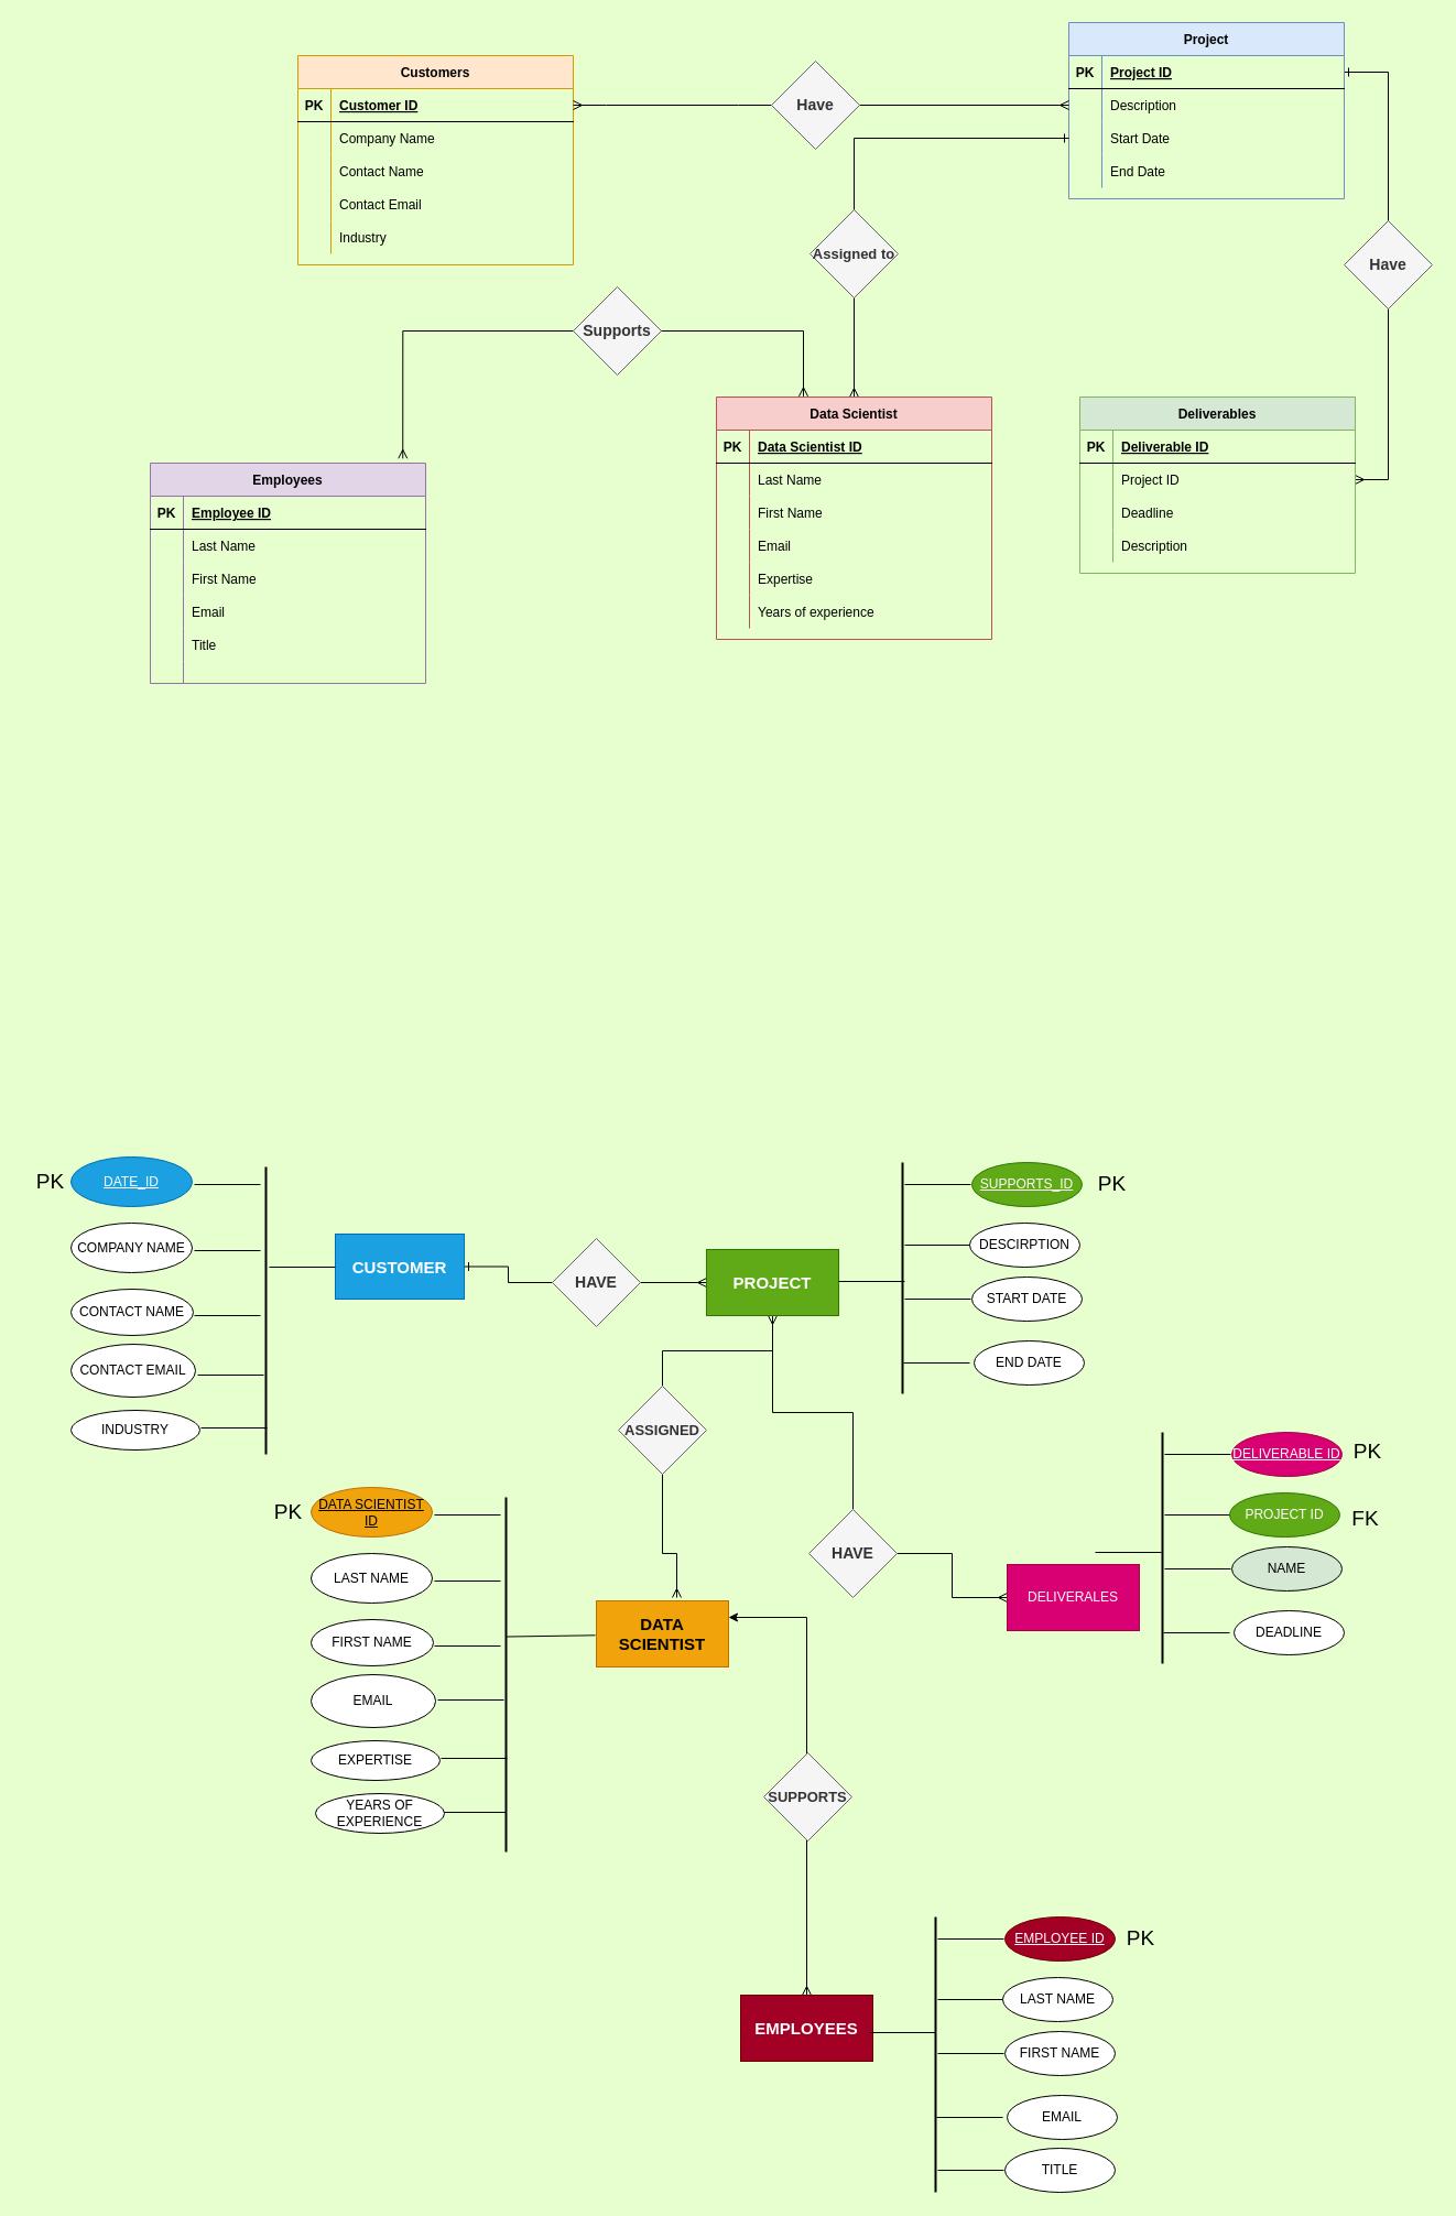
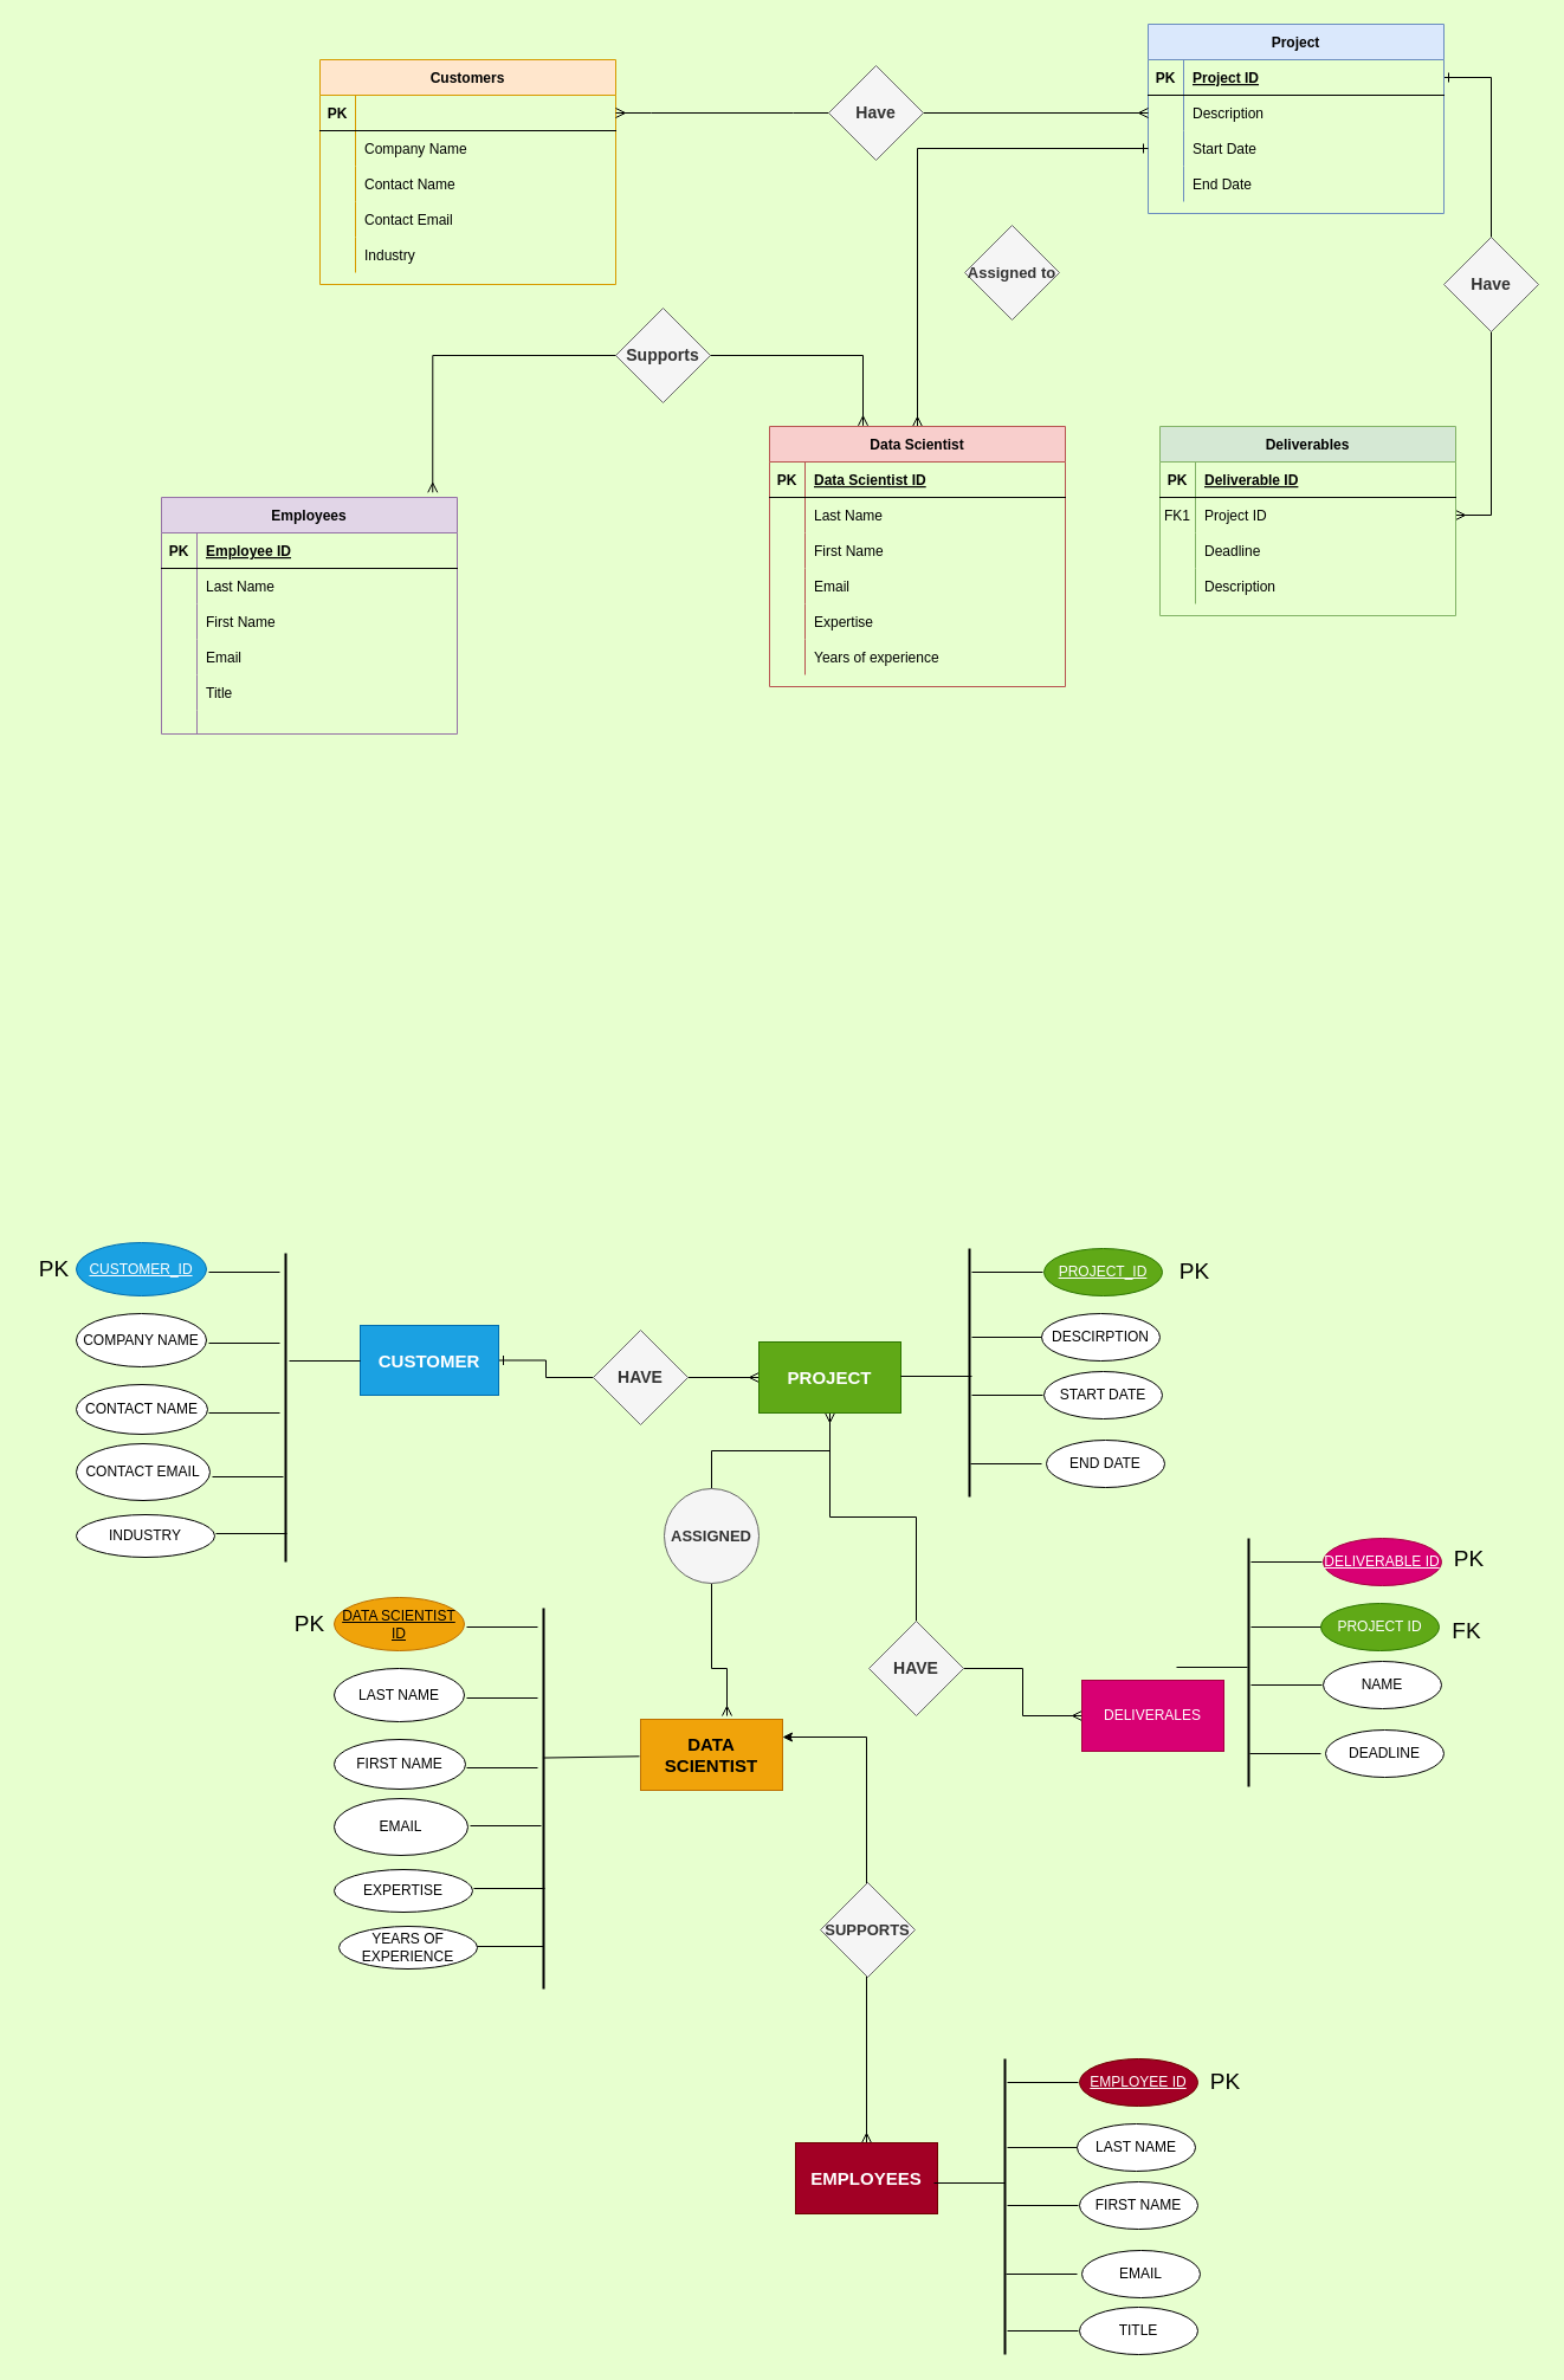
- <mxCell id="32" value="Customer ID" style="shape=partialRectangle;overflow=hidden;connectable=0;fillColor=none;top=0;left=0;bottom=0;right=0;align=left;spacingLeft=6;fontStyle=5;" parent="30" vertex="1"><mxGeometry x="30" width="220" height="30" as="geometry"><mxRectangle width="220" height="30" as="alternateBounds" /></mxGeometry></mxCell>
- <mxCell id="69" value="&lt;b&gt;&lt;font style=&quot;font-size: 13px;&quot;&gt;Assigned to&lt;/font&gt;&lt;/b&gt;" style="rhombus;whiteSpace=wrap;html=1;fillColor=#f5f5f5;fontColor=#333333;strokeColor=#666666;" vertex="1" parent="1"><mxGeometry x="735" y="190" width="80" height="80" as="geometry" /></mxCell>
+ <mxCell id="69" value="&lt;b&gt;&lt;font style=&quot;font-size: 13px;&quot;&gt;Assigned to&lt;/font&gt;&lt;/b&gt;" style="rhombus;whiteSpace=wrap;html=1;fillColor=#f5f5f5;fontColor=#333333;strokeColor=#666666;" vertex="1" parent="1"><mxGeometry x="815" y="190" width="80" height="80" as="geometry" /></mxCell>
+ <mxCell id="21" value="FK1" style="shape=partialRectangle;overflow=hidden;connectable=0;fillColor=none;top=0;left=0;bottom=0;right=0;" parent="20" vertex="1"><mxGeometry width="30" height="30" as="geometry"><mxRectangle width="30" height="30" as="alternateBounds" /></mxGeometry></mxCell>
- <mxCell id="96" value="DATE_ID" style="ellipse;whiteSpace=wrap;html=1;align=center;fontStyle=4;fillColor=#1ba1e2;fontColor=#ffffff;strokeColor=#006EAF;" vertex="1" parent="1"><mxGeometry x="64" y="1050" width="110" height="45" as="geometry" /></mxCell>
+ <mxCell id="96" value="CUSTOMER_ID" style="ellipse;whiteSpace=wrap;html=1;align=center;fontStyle=4;fillColor=#1ba1e2;fontColor=#ffffff;strokeColor=#006EAF;" vertex="1" parent="1"><mxGeometry x="64" y="1050" width="110" height="45" as="geometry" /></mxCell>
- <mxCell id="106" value="SUPPORTS_ID" style="ellipse;whiteSpace=wrap;html=1;align=center;fontStyle=4;fillColor=#60a917;fontColor=#ffffff;strokeColor=#2D7600;" vertex="1" parent="1"><mxGeometry x="882" y="1055" width="100" height="40" as="geometry" /></mxCell>
+ <mxCell id="106" value="PROJECT_ID" style="ellipse;whiteSpace=wrap;html=1;align=center;fontStyle=4;fillColor=#60a917;fontColor=#ffffff;strokeColor=#2D7600;" vertex="1" parent="1"><mxGeometry x="882" y="1055" width="100" height="40" as="geometry" /></mxCell>
- <mxCell id="111" value="&lt;b&gt;&lt;font style=&quot;font-size: 13px;&quot;&gt;ASSIGNED&lt;/font&gt;&lt;/b&gt;" style="rhombus;whiteSpace=wrap;html=1;rounded=0;fillColor=#f5f5f5;fontColor=#333333;strokeColor=#666666;" vertex="1" parent="1"><mxGeometry x="561" y="1258" width="80" height="80" as="geometry" /></mxCell>
+ <mxCell id="111" value="&lt;b&gt;&lt;font style=&quot;font-size: 13px;&quot;&gt;ASSIGNED&lt;/font&gt;&lt;/b&gt;" style="ellipse;whiteSpace=wrap;html=1;fillColor=#f5f5f5;fontColor=#333333;strokeColor=#666666;" vertex="1" parent="1"><mxGeometry x="561" y="1258" width="80" height="80" as="geometry" /></mxCell>
- <mxCell id="145" value="NAME" style="ellipse;whiteSpace=wrap;html=1;align=center;fillColor=#d5e8d4;" vertex="1" parent="1"><mxGeometry x="1118" y="1404" width="100" height="40" as="geometry" /></mxCell>
+ <mxCell id="145" value="NAME" style="ellipse;whiteSpace=wrap;html=1;align=center;" vertex="1" parent="1"><mxGeometry x="1118" y="1404" width="100" height="40" as="geometry" /></mxCell>
